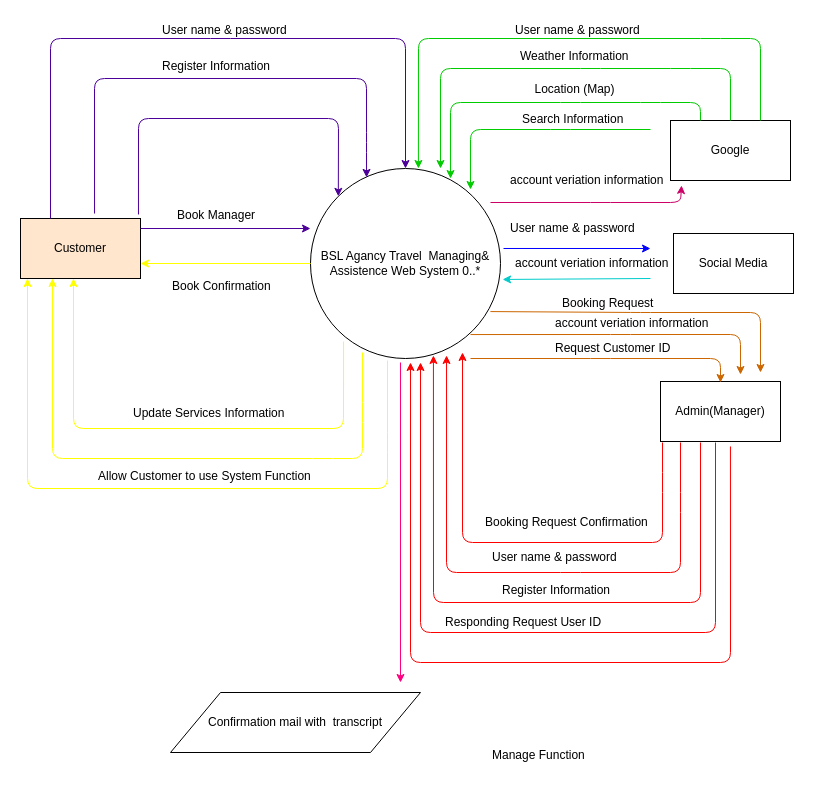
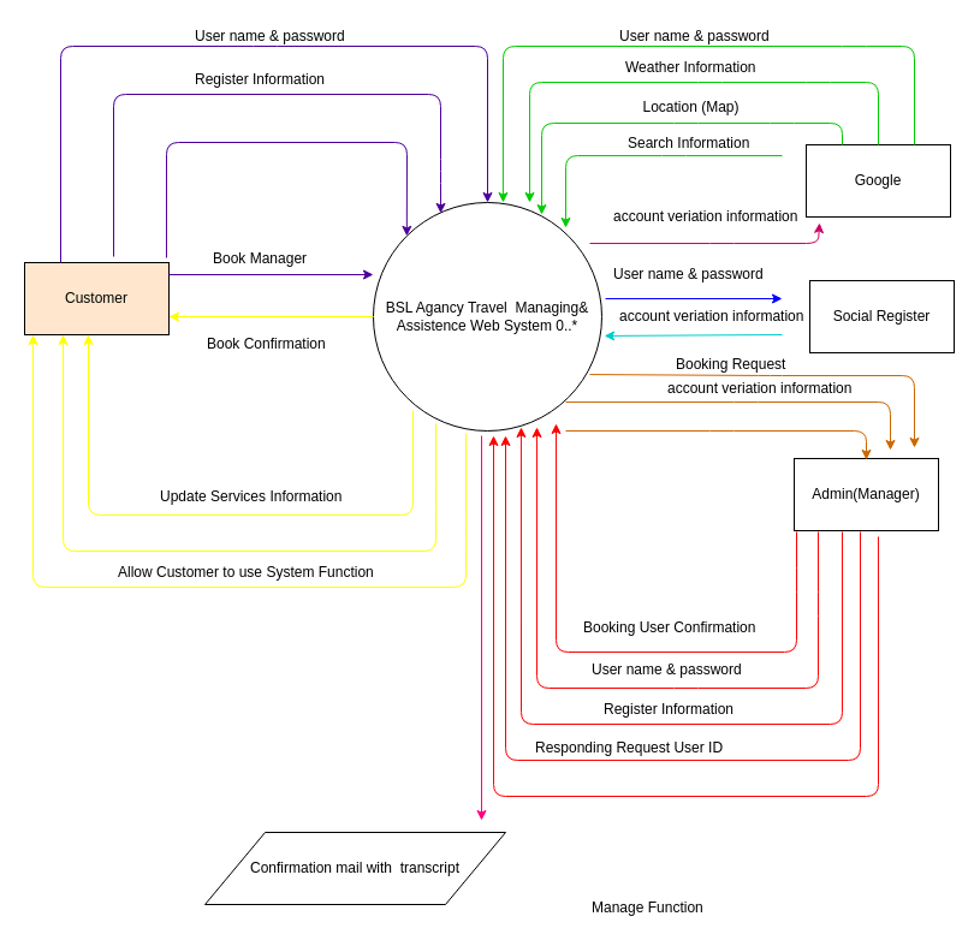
- <mxCell id="13" value="Social Media" style="rounded=0;whiteSpace=wrap;html=1;" parent="1" vertex="1"><mxGeometry x="673" y="233" width="120" height="60" as="geometry" /></mxCell>
+ <mxCell id="13" value="Social Register" style="rounded=0;whiteSpace=wrap;html=1;" parent="1" vertex="1"><mxGeometry x="673" y="233" width="120" height="60" as="geometry" /></mxCell>
- <mxCell id="45" value="Request Customer ID" style="text;html=1;resizable=0;points=[];autosize=1;align=left;verticalAlign=top;spacingTop=-4;" parent="1" vertex="1"><mxGeometry x="553" y="338" width="130" height="20" as="geometry" /></mxCell>
- <mxCell id="46" value="Booking Request Confirmation" style="text;html=1;resizable=0;points=[];autosize=1;align=left;verticalAlign=top;spacingTop=-4;" parent="1" vertex="1"><mxGeometry x="483" y="512" width="180" height="20" as="geometry" /></mxCell>
+ <mxCell id="46" value="Booking User Confirmation" style="text;html=1;resizable=0;points=[];autosize=1;align=left;verticalAlign=top;spacingTop=-4;" parent="1" vertex="1"><mxGeometry x="483" y="512" width="180" height="20" as="geometry" /></mxCell>
